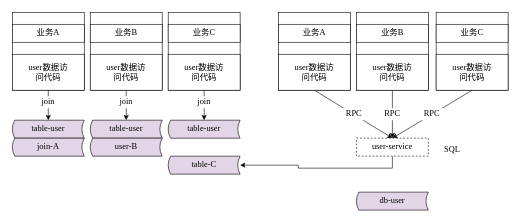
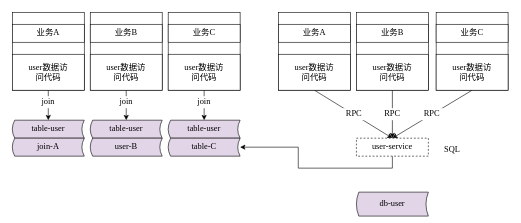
- <mxCell id="21" value="table-C" style="shape=dataStorage;whiteSpace=wrap;html=1;fontFamily=Verdana;fontSize=14;size=0.033;fillColor=#e1d5e7;strokeColor=#000000;" vertex="1" parent="1"><mxGeometry x="280" y="260" width="120" height="30" as="geometry" /></mxCell>
+ <mxCell id="21" value="table-C" style="shape=dataStorage;whiteSpace=wrap;html=1;fontFamily=Verdana;fontSize=14;size=0.033;fillColor=#e1d5e7;strokeColor=#000000;" vertex="1" parent="1"><mxGeometry x="280" y="230" width="120" height="30" as="geometry" /></mxCell>
- <mxCell id="31" value="db-user" style="shape=dataStorage;whiteSpace=wrap;html=1;fontFamily=Verdana;fontSize=14;size=0.033;fillColor=#e1d5e7;strokeColor=#000000;" vertex="1" parent="1"><mxGeometry x="594" y="320" width="120" height="30" as="geometry" /></mxCell>
+ <mxCell id="31" value="db-user" style="shape=dataStorage;whiteSpace=wrap;html=1;fontFamily=Verdana;fontSize=14;size=0.033;fillColor=#e1d5e7;strokeColor=#000000;" vertex="1" parent="1"><mxGeometry x="594" y="320" width="120" height="40" as="geometry" /></mxCell>
